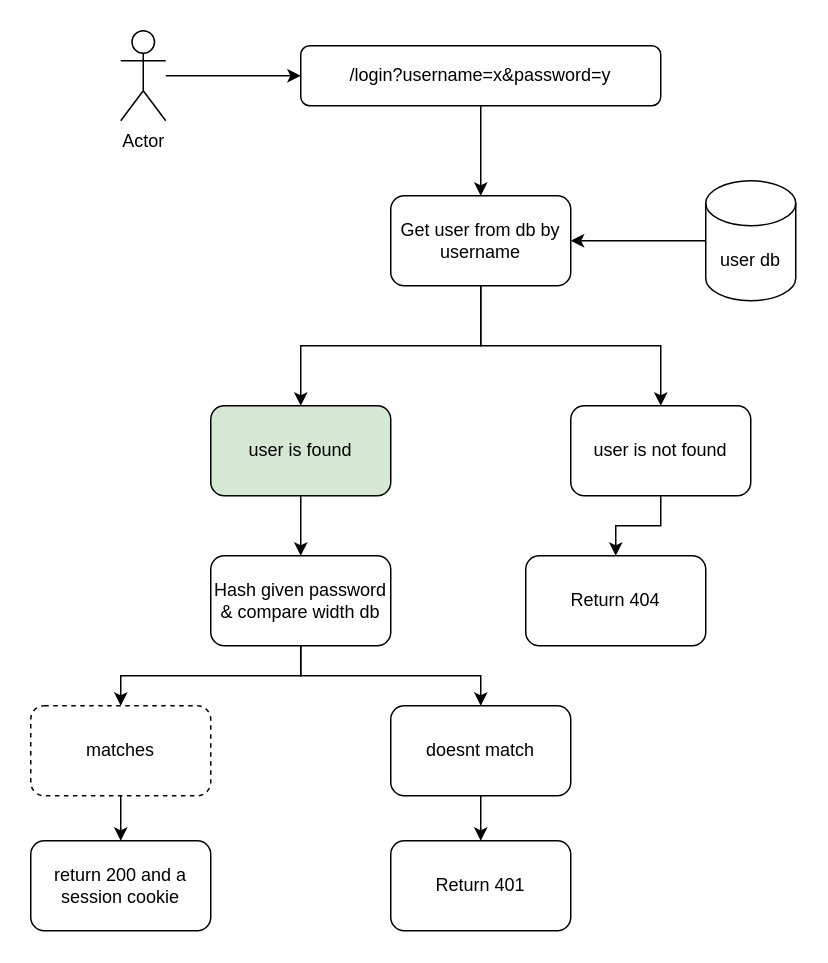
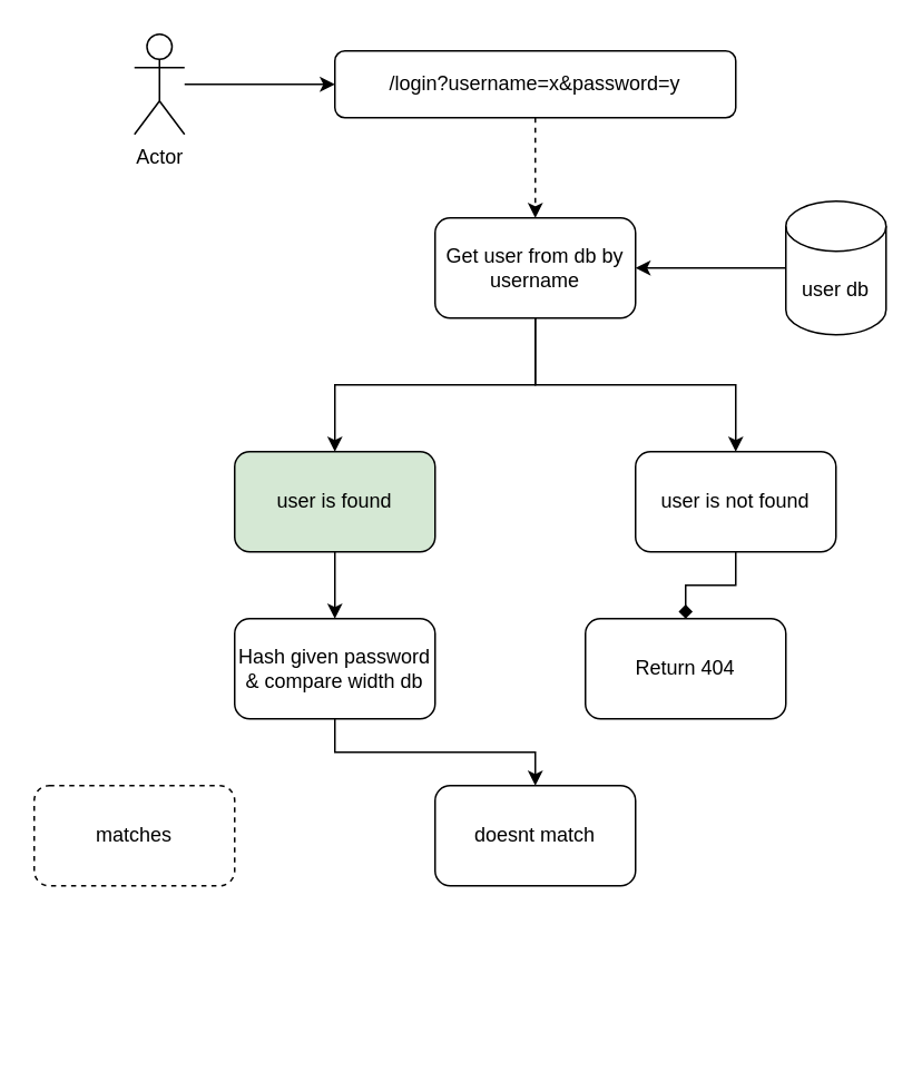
- <mxCell id="2" style="edgeStyle=orthogonalEdgeStyle;rounded=0;orthogonalLoop=1;jettySize=auto;html=1;entryX=0.5;entryY=0;entryDx=0;entryDy=0;" edge="1" parent="1" source="3" target="10"><mxGeometry relative="1" as="geometry" /></mxCell>
+ <mxCell id="2" style="edgeStyle=orthogonalEdgeStyle;rounded=0;orthogonalLoop=1;jettySize=auto;html=1;entryX=0.5;entryY=0;entryDx=0;entryDy=0;dashed=1;" edge="1" parent="1" source="3" target="10"><mxGeometry relative="1" as="geometry" /></mxCell>
- <mxCell id="13" style="edgeStyle=orthogonalEdgeStyle;rounded=0;orthogonalLoop=1;jettySize=auto;html=1;" edge="1" parent="1" source="14" target="15"><mxGeometry relative="1" as="geometry" /></mxCell>
+ <mxCell id="13" style="edgeStyle=orthogonalEdgeStyle;rounded=0;orthogonalLoop=1;jettySize=auto;html=1;endArrow=diamond;" edge="1" parent="1" source="14" target="15"><mxGeometry relative="1" as="geometry" /></mxCell>
- <mxCell id="17" style="edgeStyle=orthogonalEdgeStyle;rounded=0;orthogonalLoop=1;jettySize=auto;html=1;entryX=0.5;entryY=0;entryDx=0;entryDy=0;" edge="1" parent="1" source="18" target="22"><mxGeometry relative="1" as="geometry" /></mxCell>
- <mxCell id="21" style="edgeStyle=orthogonalEdgeStyle;rounded=0;orthogonalLoop=1;jettySize=auto;html=1;entryX=0.5;entryY=0;entryDx=0;entryDy=0;" edge="1" parent="1" source="22" target="24"><mxGeometry relative="1" as="geometry" /></mxCell>
- <mxCell id="19" style="edgeStyle=orthogonalEdgeStyle;rounded=0;orthogonalLoop=1;jettySize=auto;html=1;" edge="1" parent="1" source="20" target="23"><mxGeometry relative="1" as="geometry" /></mxCell>
- <mxCell id="24" value="return 200 and a session cookie" style="rounded=1;whiteSpace=wrap;html=1;" vertex="1" parent="1"><mxGeometry y="560" width="120" height="60" as="geometry" x="20" /></mxCell>
- <mxCell id="23" value="Return 401" style="rounded=1;whiteSpace=wrap;html=1;" vertex="1" parent="1"><mxGeometry x="260" y="560" width="120" height="60" as="geometry" /></mxCell>
